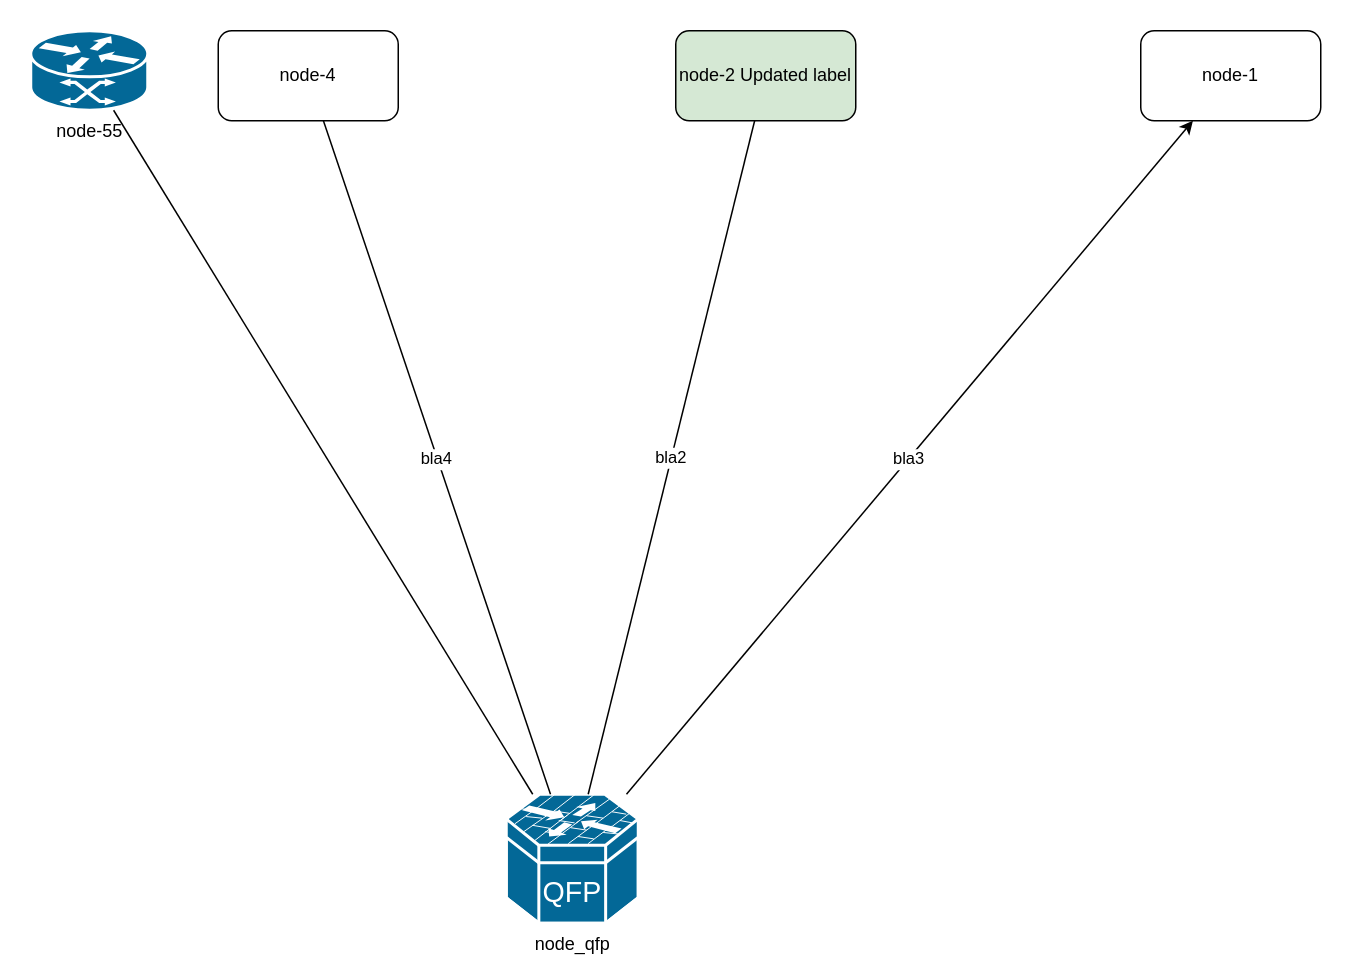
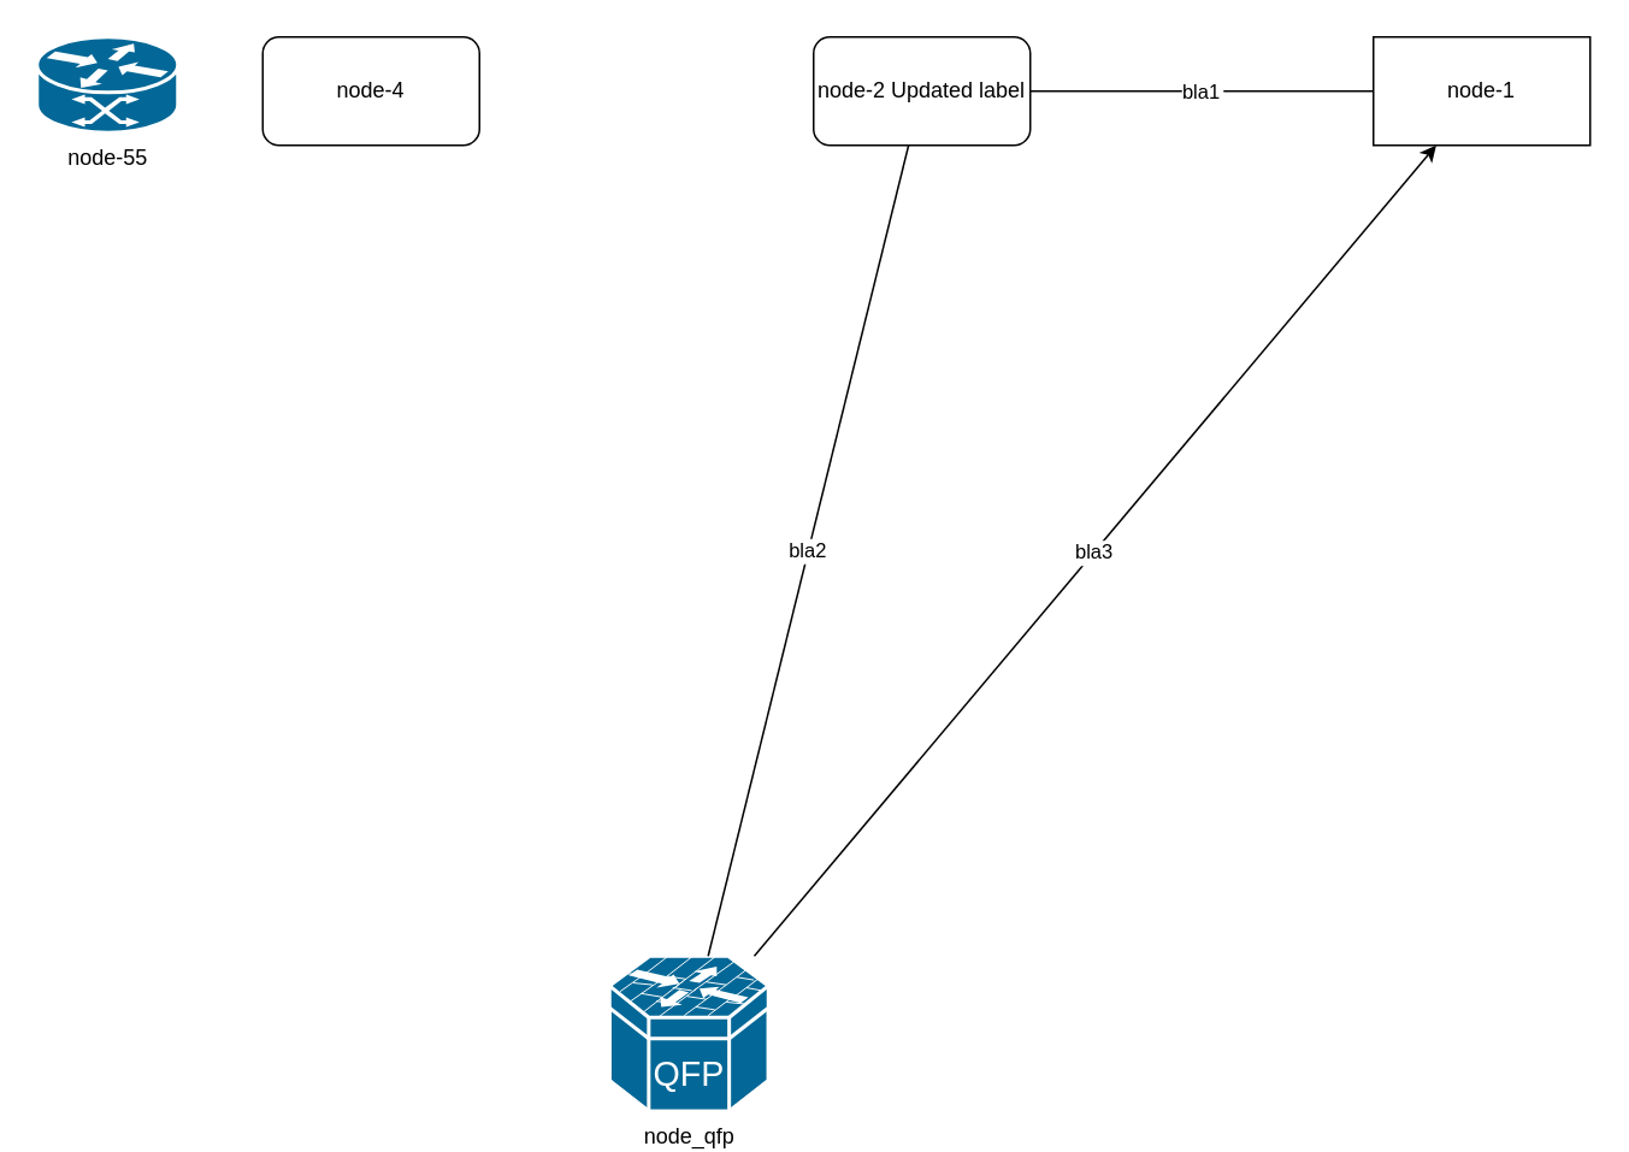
- <mxCell id="3" value="node-2 Updated label" parent="1" style="rounded=1;whiteSpace=wrap;html=1;fillColor=#d5e8d4;" vertex="1"><mxGeometry as="geometry" height="60" width="120" x="450" y="20" /></mxCell>
+ <mxCell id="3" value="node-2 Updated label" parent="1" style="rounded=1;whiteSpace=wrap;html=1;" vertex="1"><mxGeometry as="geometry" height="60" width="120" x="450" y="20" /></mxCell>
+ <mxCell id="7" value="bla1" edge="1" parent="1" source="2" style="endArrow=none;" target="3"><mxGeometry as="geometry" relative="1" /></mxCell>
- <mxCell id="2" value="node-1" parent="1" style="rounded=1;whiteSpace=wrap;html=1;" vertex="1"><mxGeometry as="geometry" height="60" width="120" x="760" y="20" /></mxCell>
+ <mxCell id="2" value="node-1" parent="1" style="whiteSpace=wrap;html=1;rounded=0;" vertex="1"><mxGeometry as="geometry" height="60" width="120" x="760" y="20" /></mxCell>
- <mxCell id="11" value="" edge="1" parent="1" source="6" style="endArrow=none;" target="4"><mxGeometry as="geometry" relative="1" /></mxCell>
- <mxCell id="10" value="bla4" edge="1" parent="1" source="5" style="endArrow=none;" target="4"><mxGeometry as="geometry" relative="1" /></mxCell>
